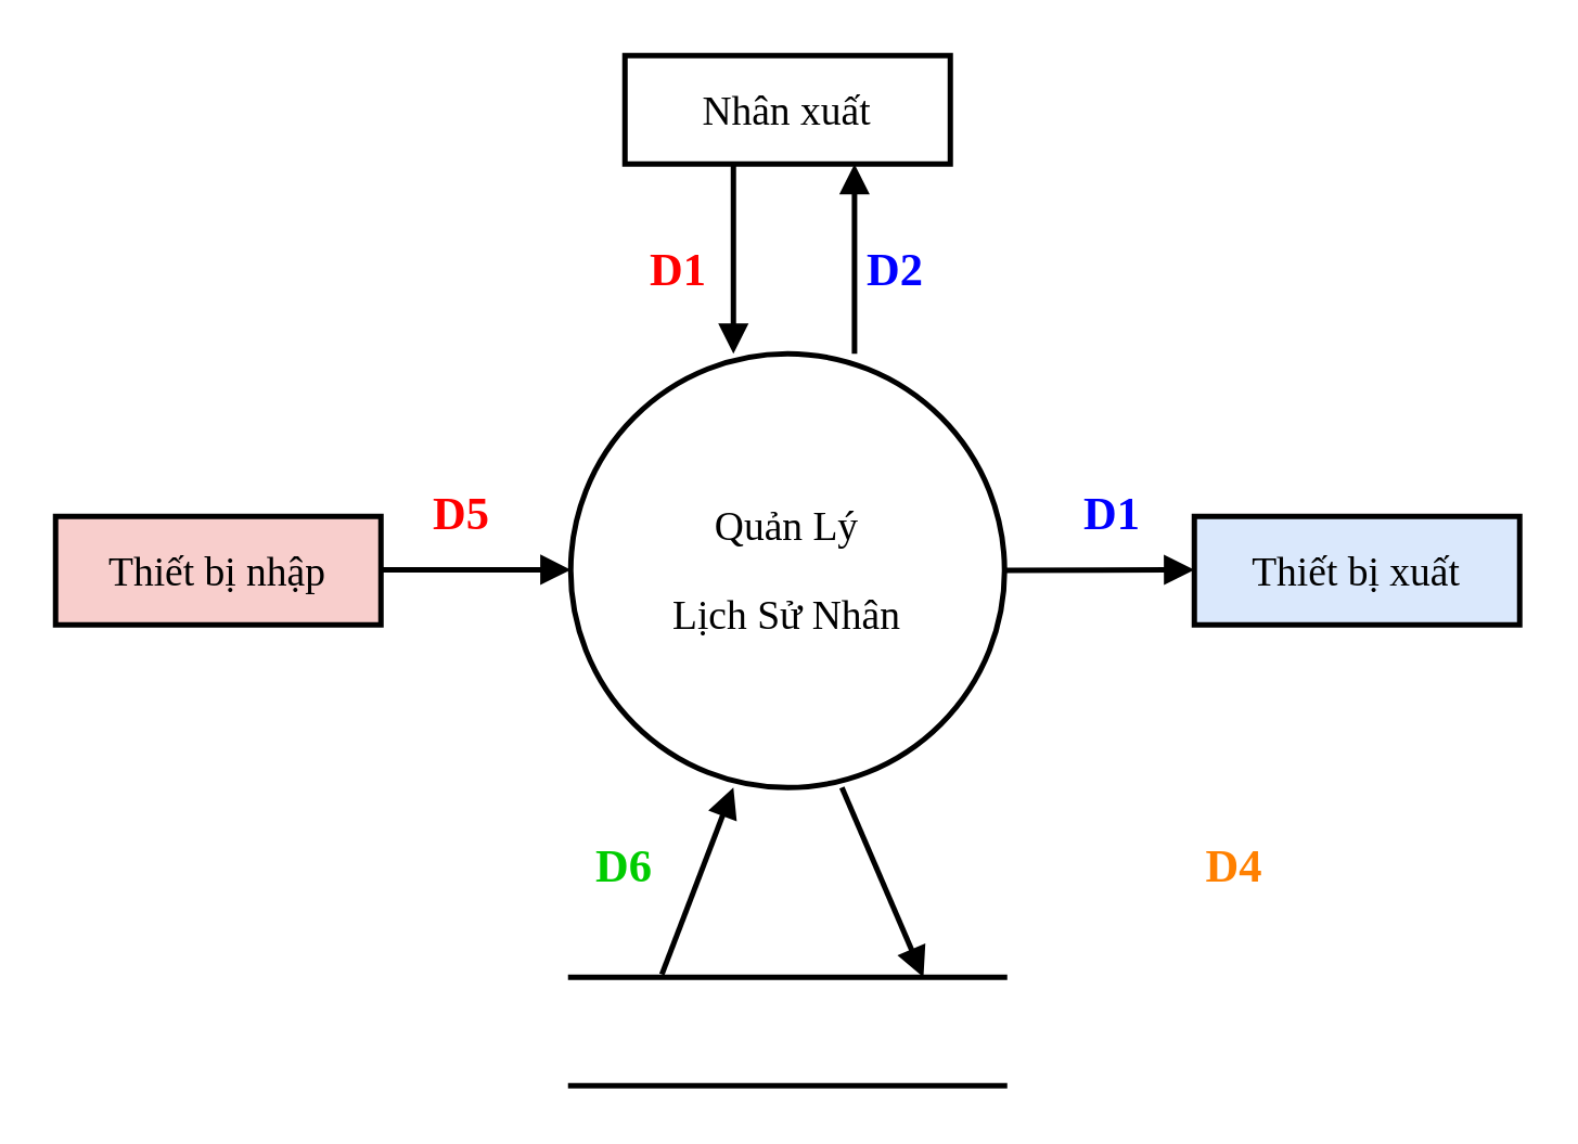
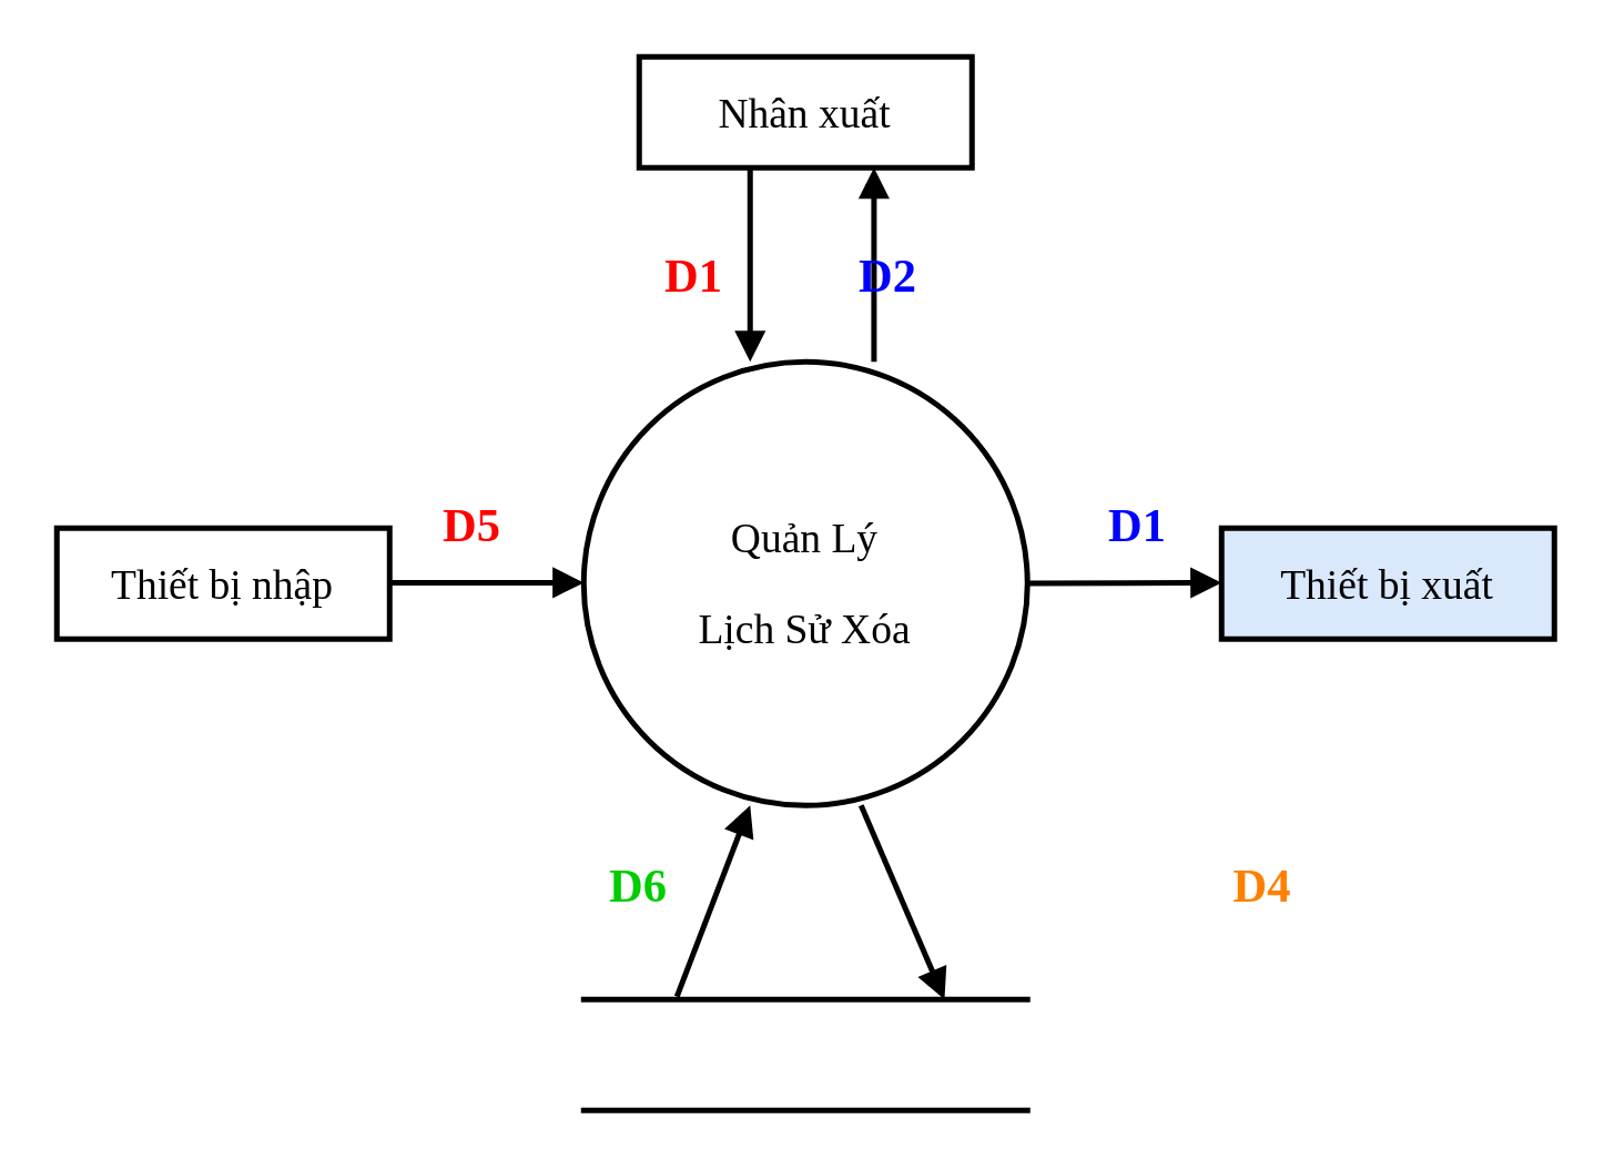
- <mxCell id="16" value="&lt;font face=&quot;Times New Roman&quot; color=&quot;#0000ff&quot;&gt;&lt;span style=&quot;font-size: 17px&quot;&gt;D2&lt;/span&gt;&lt;/font&gt;" style="text;html=1;strokeColor=none;fillColor=none;align=center;verticalAlign=middle;whiteSpace=wrap;rounded=0;fontSize=16;fontStyle=1" vertex="1" parent="1"><mxGeometry x="310" y="90" width="40" height="20" as="geometry" /></mxCell>
+ <mxCell id="16" value="&lt;font face=&quot;Times New Roman&quot; color=&quot;#0000ff&quot;&gt;&lt;span style=&quot;font-size: 17px&quot;&gt;D2&lt;/span&gt;&lt;/font&gt;" style="text;html=1;strokeColor=none;fillColor=none;align=center;verticalAlign=middle;whiteSpace=wrap;rounded=0;fontSize=16;fontStyle=1" vertex="1" parent="1"><mxGeometry x="300" y="90" width="40" height="20" as="geometry" /></mxCell>
- <mxCell id="2" value="&lt;pre style=&quot;font-size: 15px&quot;&gt;&lt;font face=&quot;Times New Roman&quot; style=&quot;font-size: 15px&quot;&gt;Thiết bị nhập&lt;/font&gt;&lt;/pre&gt;" style="rounded=0;whiteSpace=wrap;html=1;strokeWidth=2;fontSize=15;fillColor=#f8cecc;" vertex="1" parent="1"><mxGeometry x="20" y="190" width="120" height="40" as="geometry" /></mxCell>
+ <mxCell id="2" value="&lt;pre style=&quot;font-size: 15px&quot;&gt;&lt;font face=&quot;Times New Roman&quot; style=&quot;font-size: 15px&quot;&gt;Thiết bị nhập&lt;/font&gt;&lt;/pre&gt;" style="rounded=0;whiteSpace=wrap;html=1;strokeWidth=2;fontSize=15;" vertex="1" parent="1"><mxGeometry x="20" y="190" width="120" height="40" as="geometry" /></mxCell>
- <mxCell id="5" value="&lt;pre style=&quot;font-size: 15px&quot;&gt;&lt;font face=&quot;Times New Roman&quot;&gt;Quản Lý&lt;/font&gt;&lt;/pre&gt;&lt;pre style=&quot;font-size: 15px&quot;&gt;&lt;font face=&quot;Times New Roman&quot;&gt;Lịch Sử Nhân&lt;/font&gt;&lt;/pre&gt;" style="strokeWidth=2;html=1;shape=mxgraph.flowchart.start_1;whiteSpace=wrap;fontSize=15;" vertex="1" parent="1"><mxGeometry x="210" y="130" width="160" height="160" as="geometry" /></mxCell>
+ <mxCell id="5" value="&lt;pre style=&quot;font-size: 15px&quot;&gt;&lt;font face=&quot;Times New Roman&quot;&gt;Quản Lý&lt;/font&gt;&lt;/pre&gt;&lt;pre style=&quot;font-size: 15px&quot;&gt;&lt;font face=&quot;Times New Roman&quot;&gt;Lịch Sử Xóa&lt;/font&gt;&lt;/pre&gt;" style="strokeWidth=2;html=1;shape=mxgraph.flowchart.start_1;whiteSpace=wrap;fontSize=15;" vertex="1" parent="1"><mxGeometry x="210" y="130" width="160" height="160" as="geometry" /></mxCell>
